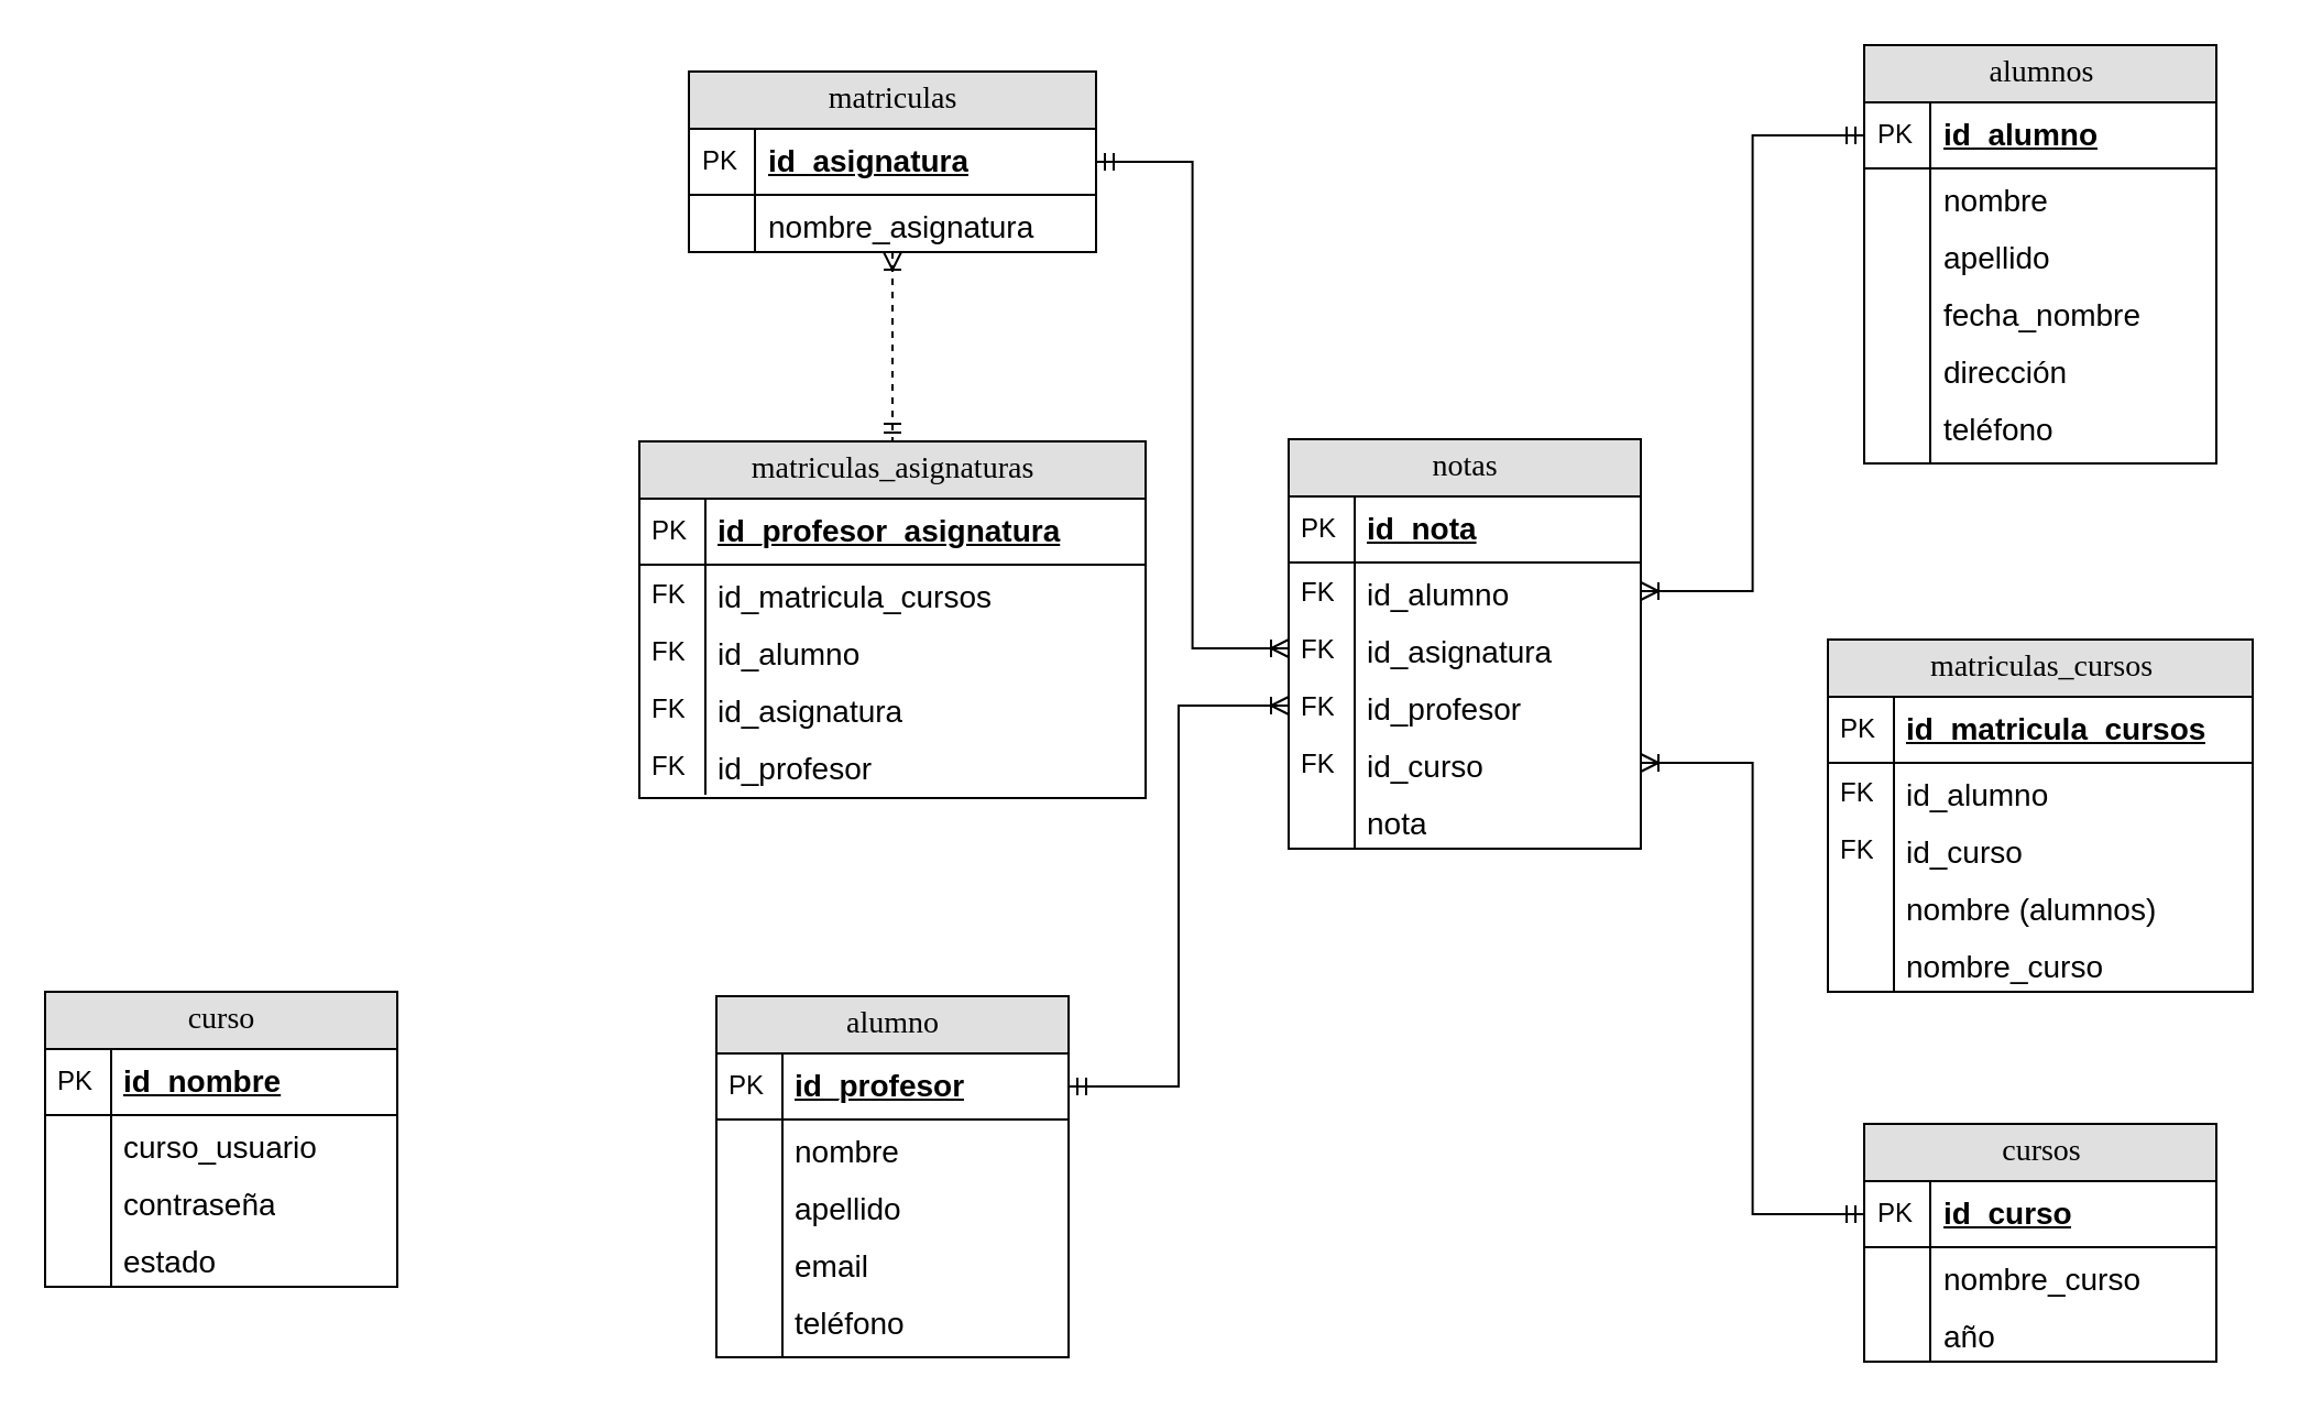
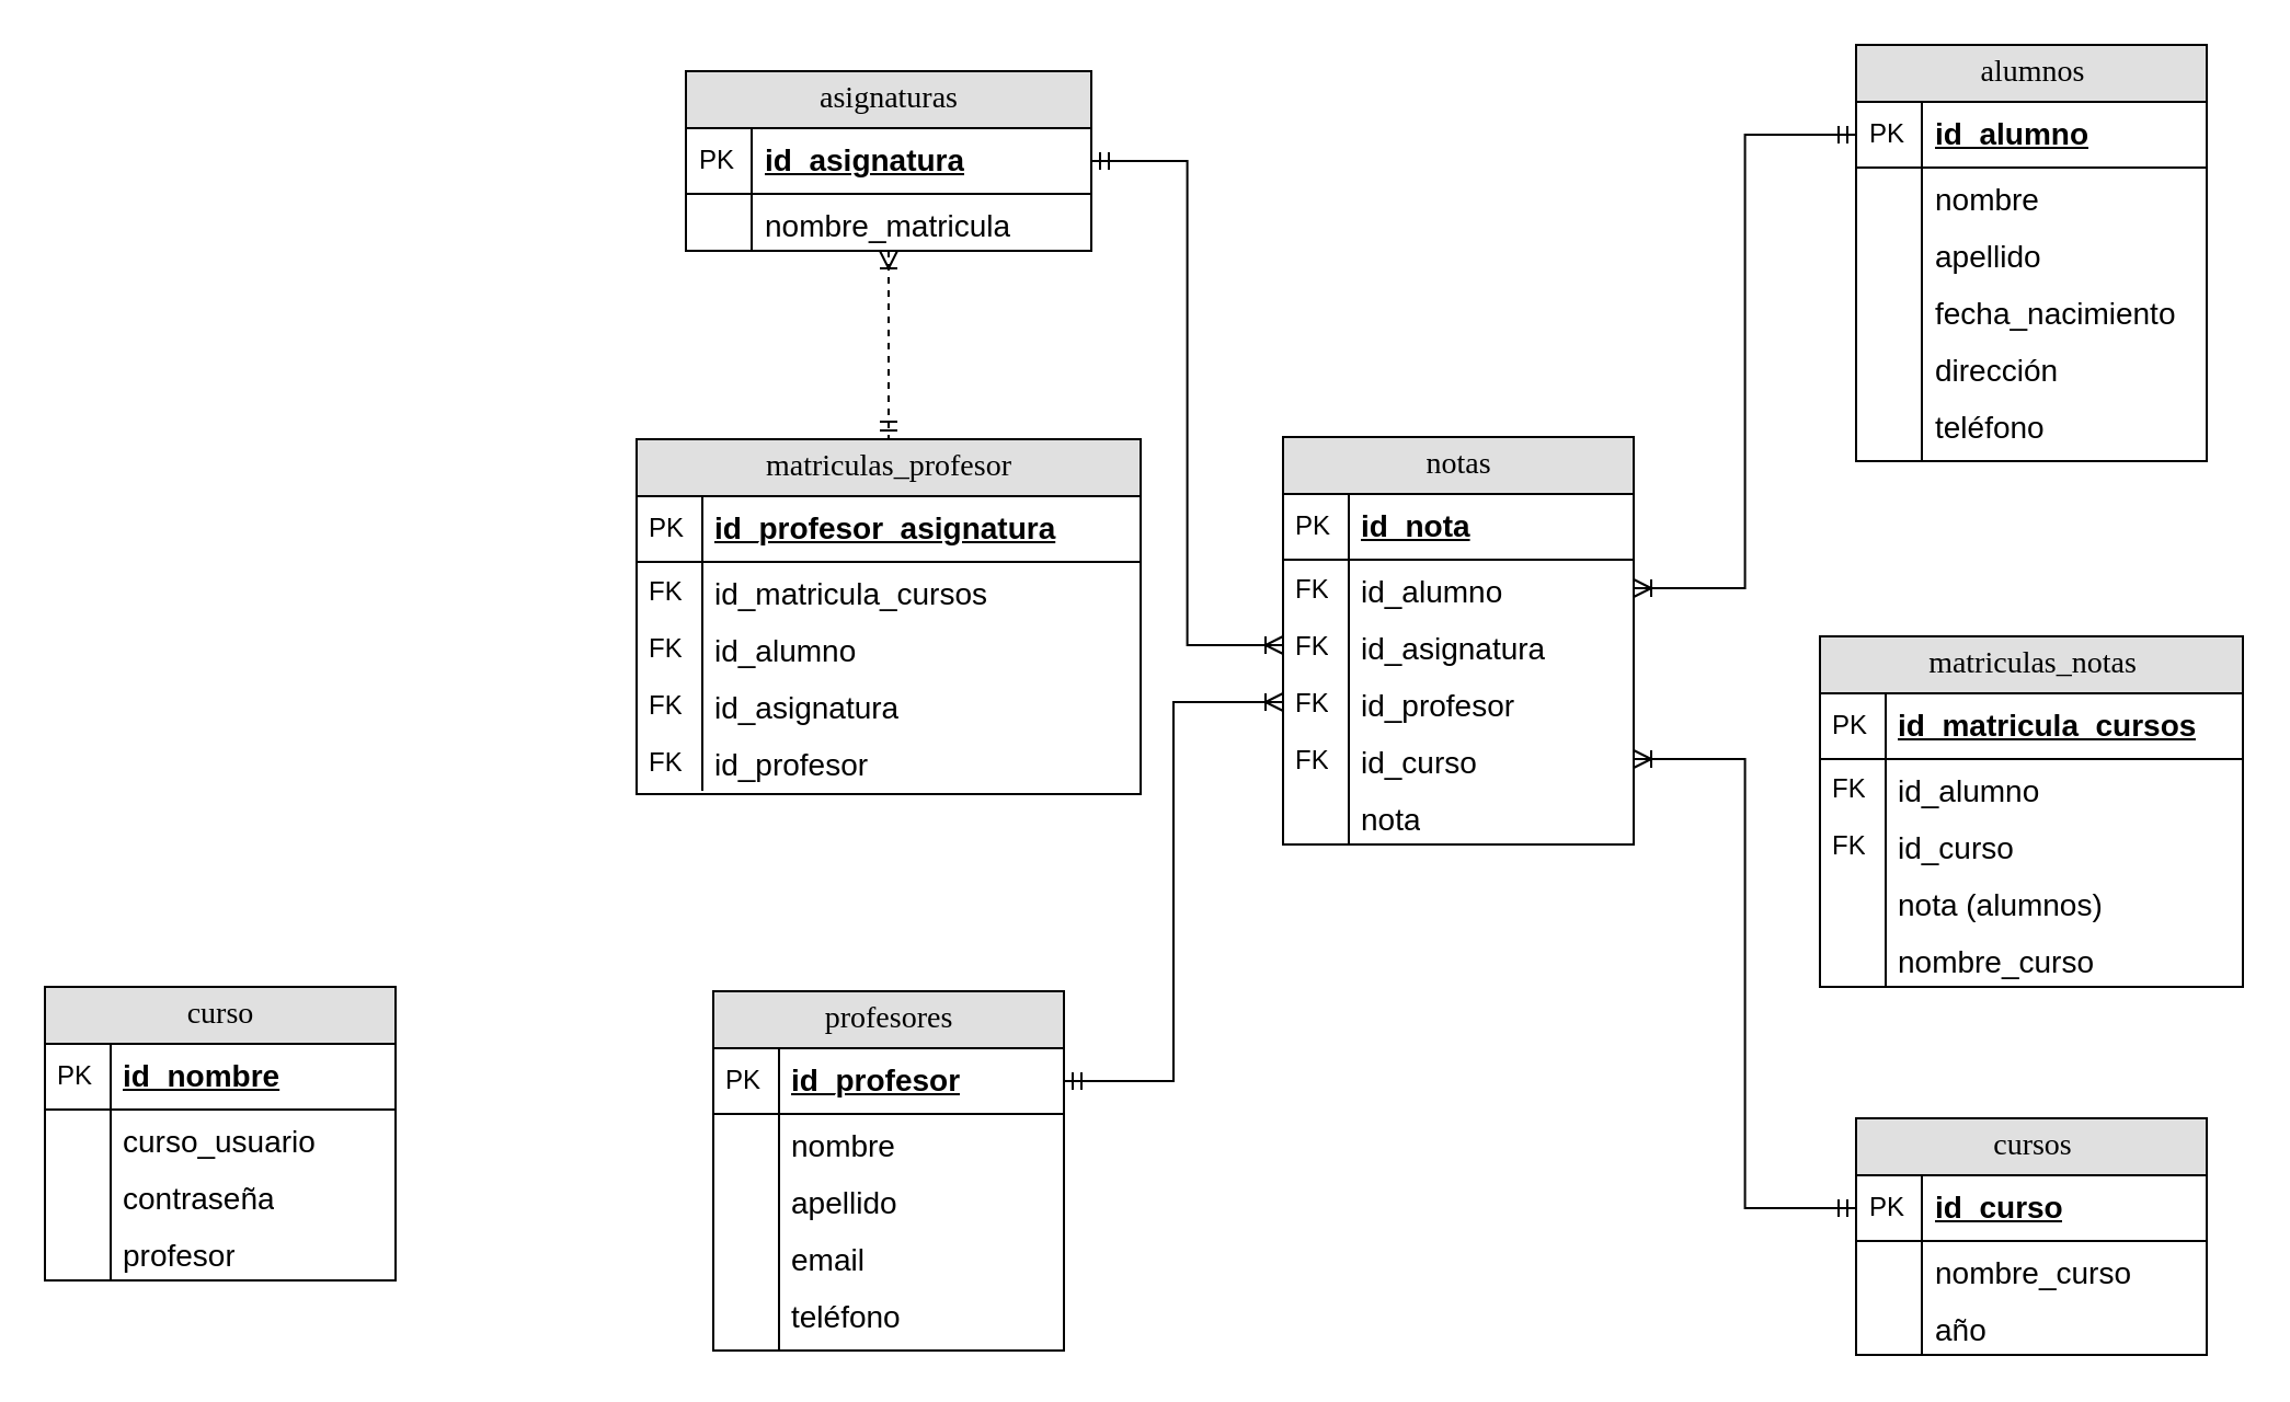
- <mxCell id="16" value="matriculas" style="swimlane;fontStyle=0;childLayout=stackLayout;horizontal=1;startSize=26;fillColor=#e0e0e0;horizontalStack=0;resizeParent=1;resizeLast=0;collapsible=1;marginBottom=0;swimlaneFillColor=default;align=center;rounded=0;shadow=0;comic=0;labelBackgroundColor=none;strokeWidth=1;fontFamily=Verdana;fontSize=14;fillStyle=auto;strokeColor=default;swimlaneLine=1;glass=0;verticalAlign=middle;html=1;" parent="1" vertex="1"><mxGeometry x="312.5" y="32" width="185" height="82" as="geometry" /></mxCell>
+ <mxCell id="16" value="asignaturas" style="swimlane;fontStyle=0;childLayout=stackLayout;horizontal=1;startSize=26;fillColor=#e0e0e0;horizontalStack=0;resizeParent=1;resizeLast=0;collapsible=1;marginBottom=0;swimlaneFillColor=default;align=center;rounded=0;shadow=0;comic=0;labelBackgroundColor=none;strokeWidth=1;fontFamily=Verdana;fontSize=14;fillStyle=auto;strokeColor=default;swimlaneLine=1;glass=0;verticalAlign=middle;html=1;" parent="1" vertex="1"><mxGeometry x="312.5" y="32" width="185" height="82" as="geometry" /></mxCell>
- <mxCell id="19" value="nombre_asignatura" style="shape=partialRectangle;top=0;left=0;right=0;bottom=0;html=1;align=left;verticalAlign=top;fillColor=none;spacingLeft=34;spacingRight=4;whiteSpace=wrap;overflow=hidden;rotatable=0;points=[[0,0.5],[1,0.5]];portConstraint=eastwest;dropTarget=0;fontSize=14;" parent="16" vertex="1"><mxGeometry y="56" width="185" height="26" as="geometry" /></mxCell>
+ <mxCell id="19" value="nombre_matricula" style="shape=partialRectangle;top=0;left=0;right=0;bottom=0;html=1;align=left;verticalAlign=top;fillColor=none;spacingLeft=34;spacingRight=4;whiteSpace=wrap;overflow=hidden;rotatable=0;points=[[0,0.5],[1,0.5]];portConstraint=eastwest;dropTarget=0;fontSize=14;" parent="16" vertex="1"><mxGeometry y="56" width="185" height="26" as="geometry" /></mxCell>
- <mxCell id="9" value="fecha_nombre" style="shape=partialRectangle;top=0;left=0;right=0;bottom=0;html=1;align=left;verticalAlign=top;fillColor=none;spacingLeft=34;spacingRight=4;whiteSpace=wrap;overflow=hidden;rotatable=0;points=[[0,0.5],[1,0.5]];portConstraint=eastwest;dropTarget=0;fontSize=14;" parent="2" vertex="1"><mxGeometry y="108" width="160" height="26" as="geometry" /></mxCell>
+ <mxCell id="9" value="fecha_nacimiento" style="shape=partialRectangle;top=0;left=0;right=0;bottom=0;html=1;align=left;verticalAlign=top;fillColor=none;spacingLeft=34;spacingRight=4;whiteSpace=wrap;overflow=hidden;rotatable=0;points=[[0,0.5],[1,0.5]];portConstraint=eastwest;dropTarget=0;fontSize=14;" parent="2" vertex="1"><mxGeometry y="108" width="160" height="26" as="geometry" /></mxCell>
- <mxCell id="63" value="matriculas_asignaturas" style="swimlane;fontStyle=0;childLayout=stackLayout;horizontal=1;startSize=26;fillColor=#e0e0e0;horizontalStack=0;resizeParent=1;resizeLast=0;collapsible=1;marginBottom=0;swimlaneFillColor=default;align=center;rounded=0;shadow=0;comic=0;labelBackgroundColor=none;strokeWidth=1;fontFamily=Verdana;fontSize=14;fillStyle=auto;strokeColor=default;swimlaneLine=1;glass=0;verticalAlign=middle;html=1;" parent="1" vertex="1"><mxGeometry x="290" y="200" width="230" height="162" as="geometry"><mxRectangle x="1160" y="443" width="200" height="30" as="alternateBounds" /></mxGeometry></mxCell>
+ <mxCell id="63" value="matriculas_profesor" style="swimlane;fontStyle=0;childLayout=stackLayout;horizontal=1;startSize=26;fillColor=#e0e0e0;horizontalStack=0;resizeParent=1;resizeLast=0;collapsible=1;marginBottom=0;swimlaneFillColor=default;align=center;rounded=0;shadow=0;comic=0;labelBackgroundColor=none;strokeWidth=1;fontFamily=Verdana;fontSize=14;fillStyle=auto;strokeColor=default;swimlaneLine=1;glass=0;verticalAlign=middle;html=1;" parent="1" vertex="1"><mxGeometry x="290" y="200" width="230" height="162" as="geometry"><mxRectangle x="1160" y="443" width="200" height="30" as="alternateBounds" /></mxGeometry></mxCell>
- <mxCell id="52" value="matriculas_cursos" style="swimlane;fontStyle=0;childLayout=stackLayout;horizontal=1;startSize=26;fillColor=#e0e0e0;horizontalStack=0;resizeParent=1;resizeLast=0;collapsible=1;marginBottom=0;swimlaneFillColor=default;align=center;rounded=0;shadow=0;comic=0;labelBackgroundColor=none;strokeWidth=1;fontFamily=Verdana;fontSize=14;fillStyle=auto;strokeColor=default;swimlaneLine=1;glass=0;verticalAlign=middle;html=1;" parent="1" vertex="1"><mxGeometry x="830" y="290" width="193" height="160" as="geometry" /></mxCell>
+ <mxCell id="52" value="matriculas_notas" style="swimlane;fontStyle=0;childLayout=stackLayout;horizontal=1;startSize=26;fillColor=#e0e0e0;horizontalStack=0;resizeParent=1;resizeLast=0;collapsible=1;marginBottom=0;swimlaneFillColor=default;align=center;rounded=0;shadow=0;comic=0;labelBackgroundColor=none;strokeWidth=1;fontFamily=Verdana;fontSize=14;fillStyle=auto;strokeColor=default;swimlaneLine=1;glass=0;verticalAlign=middle;html=1;" parent="1" vertex="1"><mxGeometry x="830" y="290" width="193" height="160" as="geometry" /></mxCell>
- <mxCell id="59" value="nombre (alumnos)" style="shape=partialRectangle;top=0;left=0;right=0;bottom=0;html=1;align=left;verticalAlign=top;fillColor=none;spacingLeft=34;spacingRight=4;whiteSpace=wrap;overflow=hidden;rotatable=0;points=[[0,0.5],[1,0.5]];portConstraint=eastwest;dropTarget=0;fontSize=14;" vertex="1" parent="52"><mxGeometry y="108" width="193" height="26" as="geometry" /></mxCell>
+ <mxCell id="59" value="nota (alumnos)" style="shape=partialRectangle;top=0;left=0;right=0;bottom=0;html=1;align=left;verticalAlign=top;fillColor=none;spacingLeft=34;spacingRight=4;whiteSpace=wrap;overflow=hidden;rotatable=0;points=[[0,0.5],[1,0.5]];portConstraint=eastwest;dropTarget=0;fontSize=14;" vertex="1" parent="52"><mxGeometry y="108" width="193" height="26" as="geometry" /></mxCell>
- <mxCell id="21" value="alumno" style="swimlane;fontStyle=0;childLayout=stackLayout;horizontal=1;startSize=26;fillColor=#e0e0e0;horizontalStack=0;resizeParent=1;resizeLast=0;collapsible=1;marginBottom=0;swimlaneFillColor=default;align=center;rounded=0;shadow=0;comic=0;labelBackgroundColor=none;strokeWidth=1;fontFamily=Verdana;fontSize=14;fillStyle=auto;strokeColor=default;swimlaneLine=1;glass=0;verticalAlign=middle;html=1;" parent="1" vertex="1"><mxGeometry x="325" y="452" width="160" height="164" as="geometry" /></mxCell>
+ <mxCell id="21" value="profesores" style="swimlane;fontStyle=0;childLayout=stackLayout;horizontal=1;startSize=26;fillColor=#e0e0e0;horizontalStack=0;resizeParent=1;resizeLast=0;collapsible=1;marginBottom=0;swimlaneFillColor=default;align=center;rounded=0;shadow=0;comic=0;labelBackgroundColor=none;strokeWidth=1;fontFamily=Verdana;fontSize=14;fillStyle=auto;strokeColor=default;swimlaneLine=1;glass=0;verticalAlign=middle;html=1;" parent="1" vertex="1"><mxGeometry x="325" y="452" width="160" height="164" as="geometry" /></mxCell>
- <mxCell id="85" value="estado" style="shape=partialRectangle;top=0;left=0;right=0;bottom=0;html=1;align=left;verticalAlign=top;fillColor=none;spacingLeft=34;spacingRight=4;whiteSpace=wrap;overflow=hidden;rotatable=0;points=[[0,0.5],[1,0.5]];portConstraint=eastwest;dropTarget=0;fontSize=14;" parent="78" vertex="1"><mxGeometry y="108" width="160" height="26" as="geometry" /></mxCell>
+ <mxCell id="85" value="profesor" style="shape=partialRectangle;top=0;left=0;right=0;bottom=0;html=1;align=left;verticalAlign=top;fillColor=none;spacingLeft=34;spacingRight=4;whiteSpace=wrap;overflow=hidden;rotatable=0;points=[[0,0.5],[1,0.5]];portConstraint=eastwest;dropTarget=0;fontSize=14;" parent="78" vertex="1"><mxGeometry y="108" width="160" height="26" as="geometry" /></mxCell>
